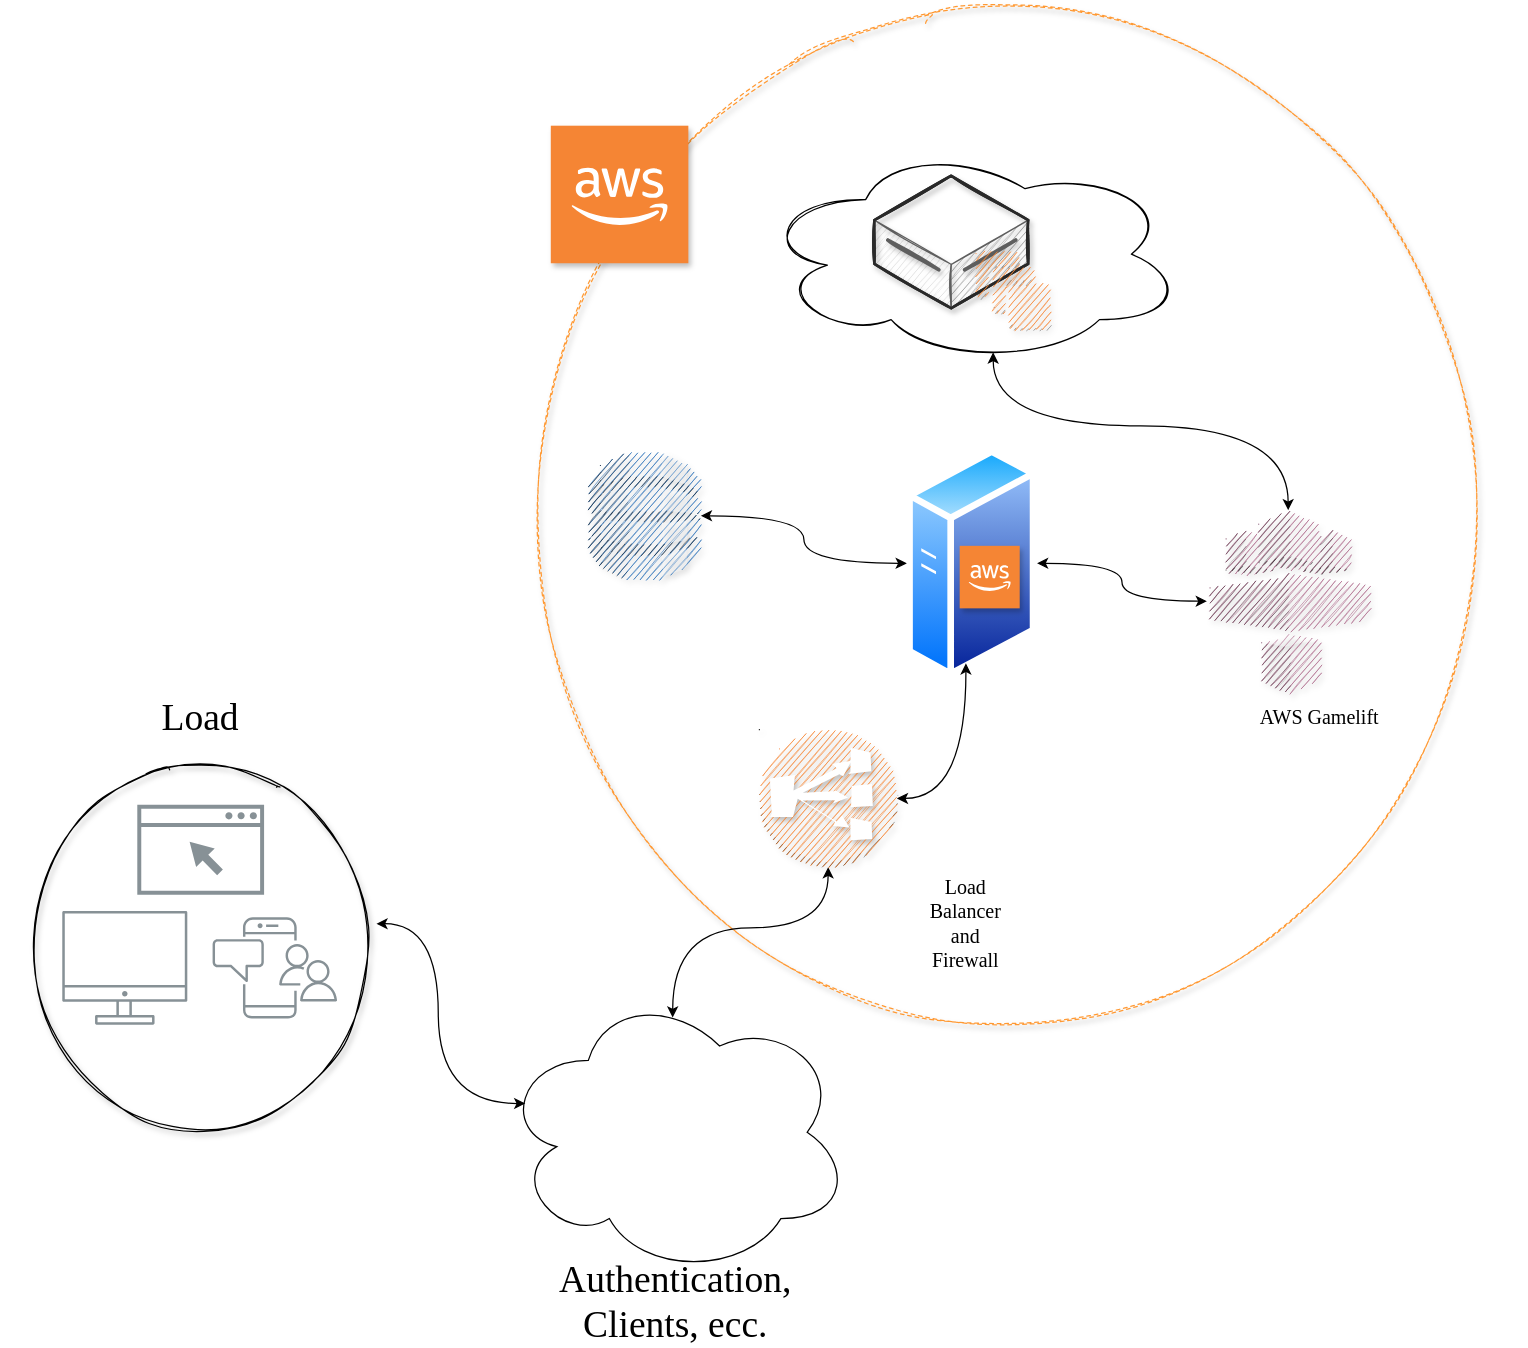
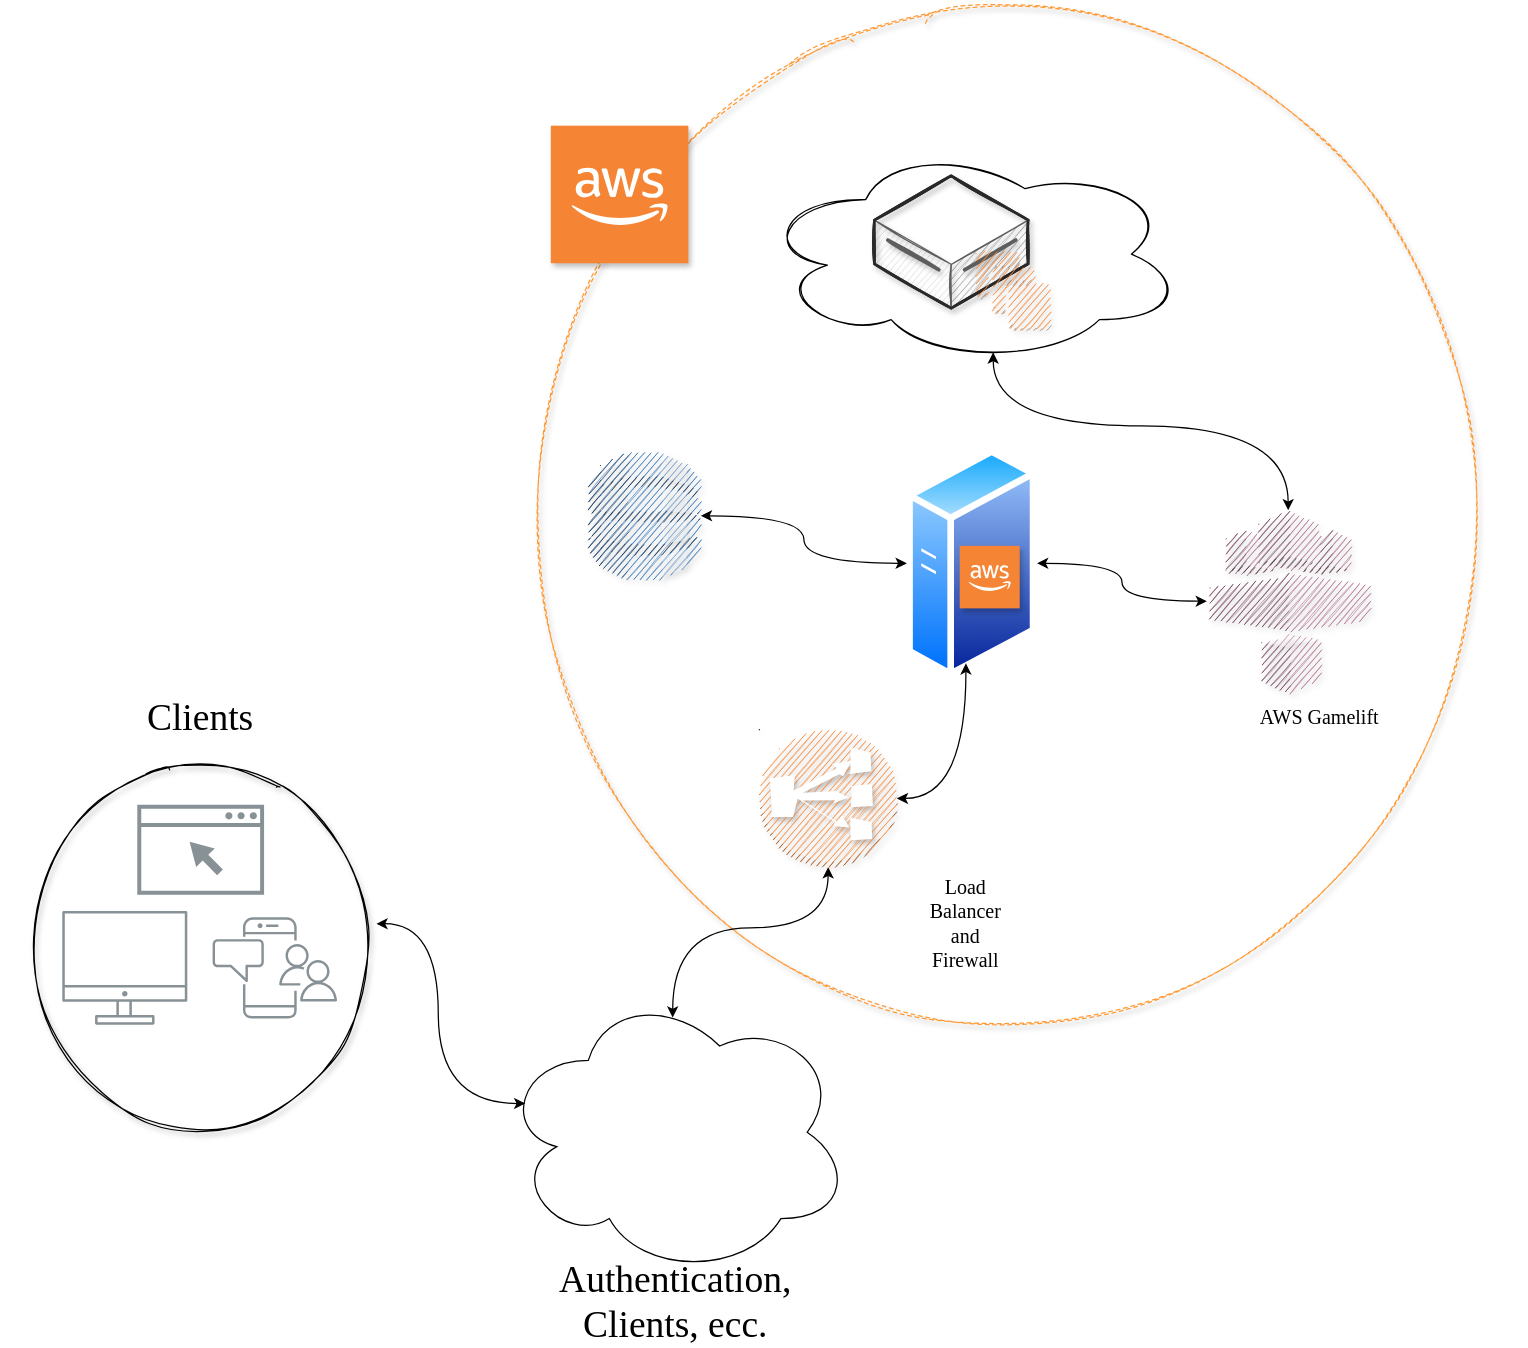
- <mxCell id="11" value="&lt;font face=&quot;Comic Sans MS&quot; style=&quot;font-size: 30px&quot;&gt;Load&lt;/font&gt;" style="text;html=1;strokeColor=none;fillColor=none;align=center;verticalAlign=middle;whiteSpace=wrap;shadow=1;sketch=1;" parent="1" vertex="1"><mxGeometry x="125" y="563" width="70" height="20" as="geometry" /></mxCell>
+ <mxCell id="11" value="&lt;font face=&quot;Comic Sans MS&quot; style=&quot;font-size: 30px&quot;&gt;Clients&lt;/font&gt;" style="text;html=1;strokeColor=none;fillColor=none;align=center;verticalAlign=middle;whiteSpace=wrap;shadow=1;sketch=1;" parent="1" vertex="1"><mxGeometry x="125" y="563" width="70" height="20" as="geometry" /></mxCell>
